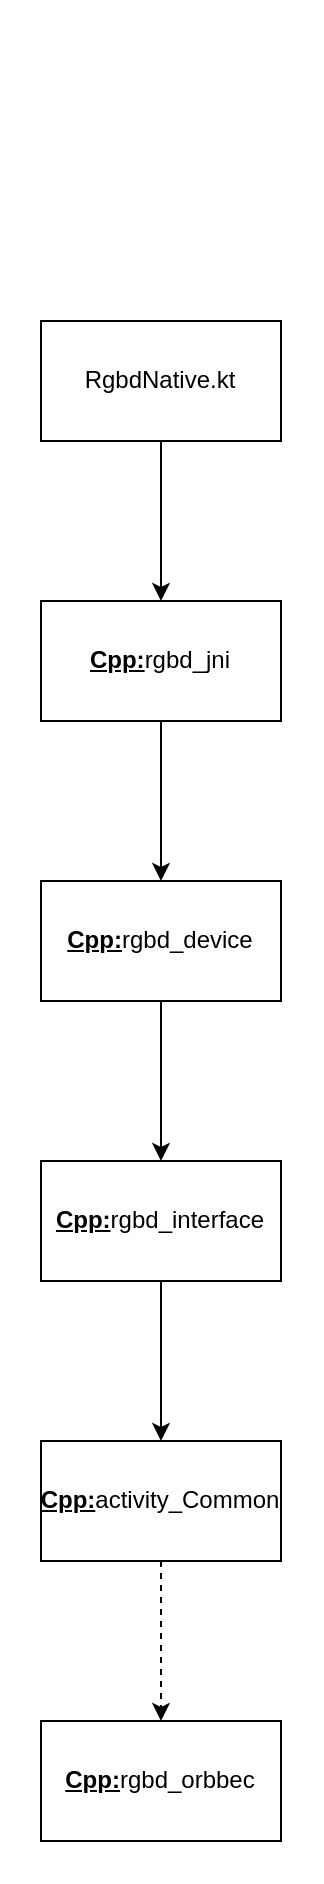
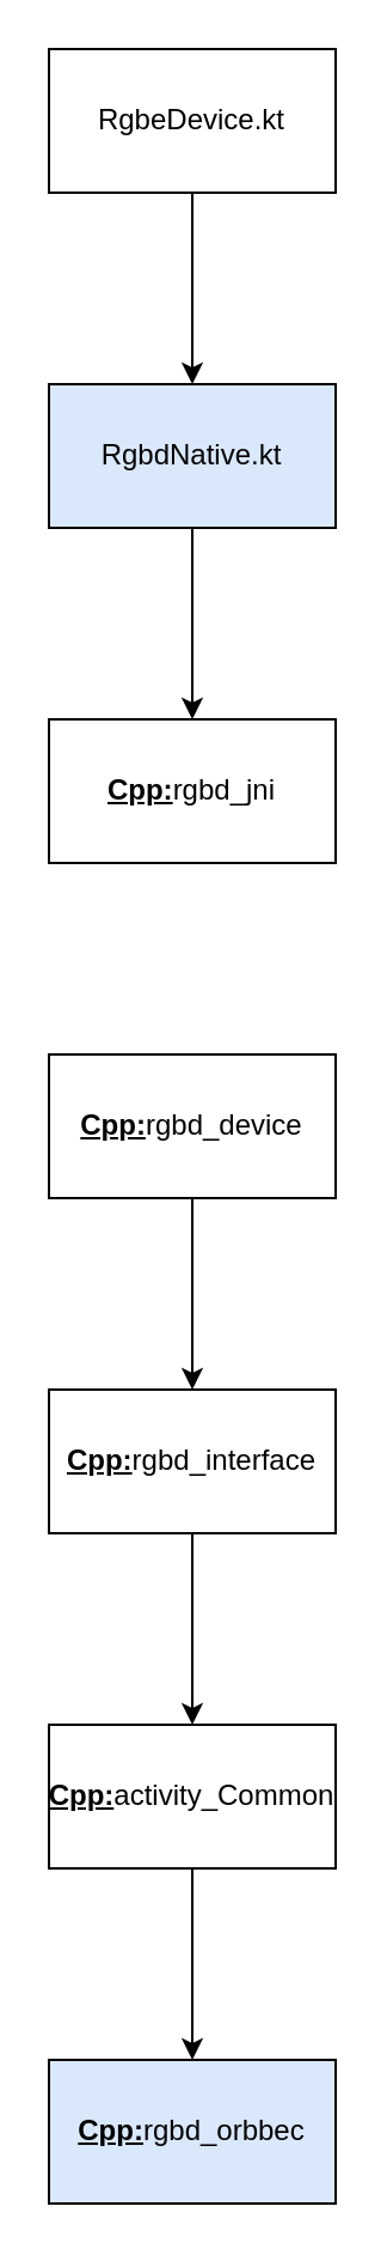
+ <mxCell id="3" value="RgbeDevice.kt" style="rounded=0;whiteSpace=wrap;html=1;" vertex="1" parent="1"><mxGeometry x="20" y="20" width="120" height="60" as="geometry" /></mxCell>
+ <mxCell id="2" value="" style="edgeStyle=orthogonalEdgeStyle;rounded=0;orthogonalLoop=1;jettySize=auto;html=1;" edge="1" parent="1" source="3" target="5"><mxGeometry relative="1" as="geometry" /></mxCell>
- <mxCell id="5" value="RgbdNative.kt" style="rounded=0;whiteSpace=wrap;html=1;" vertex="1" parent="1"><mxGeometry x="20" y="160" width="120" height="60" as="geometry" /></mxCell>
+ <mxCell id="5" value="RgbdNative.kt" style="rounded=0;whiteSpace=wrap;html=1;fillColor=#dae8fc;" vertex="1" parent="1"><mxGeometry x="20" y="160" width="120" height="60" as="geometry" /></mxCell>
- <mxCell id="6" value="" style="edgeStyle=orthogonalEdgeStyle;rounded=0;orthogonalLoop=1;jettySize=auto;html=1;" edge="1" parent="1" source="7" target="9"><mxGeometry relative="1" as="geometry" /></mxCell>
- <mxCell id="12" value="" style="edgeStyle=orthogonalEdgeStyle;rounded=0;orthogonalLoop=1;jettySize=auto;html=1;dashed=1;" edge="1" parent="1" source="13" target="14"><mxGeometry relative="1" as="geometry" /></mxCell>
+ <mxCell id="12" value="" style="edgeStyle=orthogonalEdgeStyle;rounded=0;orthogonalLoop=1;jettySize=auto;html=1;" edge="1" parent="1" source="13" target="14"><mxGeometry relative="1" as="geometry" /></mxCell>
- <mxCell id="14" value="&lt;b&gt;&lt;u&gt;Cpp:&lt;/u&gt;&lt;/b&gt;rgbd_orbbec" style="rounded=0;whiteSpace=wrap;html=1;" vertex="1" parent="1"><mxGeometry x="20" y="860" width="120" height="60" as="geometry" /></mxCell>
+ <mxCell id="14" value="&lt;b&gt;&lt;u&gt;Cpp:&lt;/u&gt;&lt;/b&gt;rgbd_orbbec" style="rounded=0;whiteSpace=wrap;html=1;fillColor=#dae8fc;" vertex="1" parent="1"><mxGeometry x="20" y="860" width="120" height="60" as="geometry" /></mxCell>
